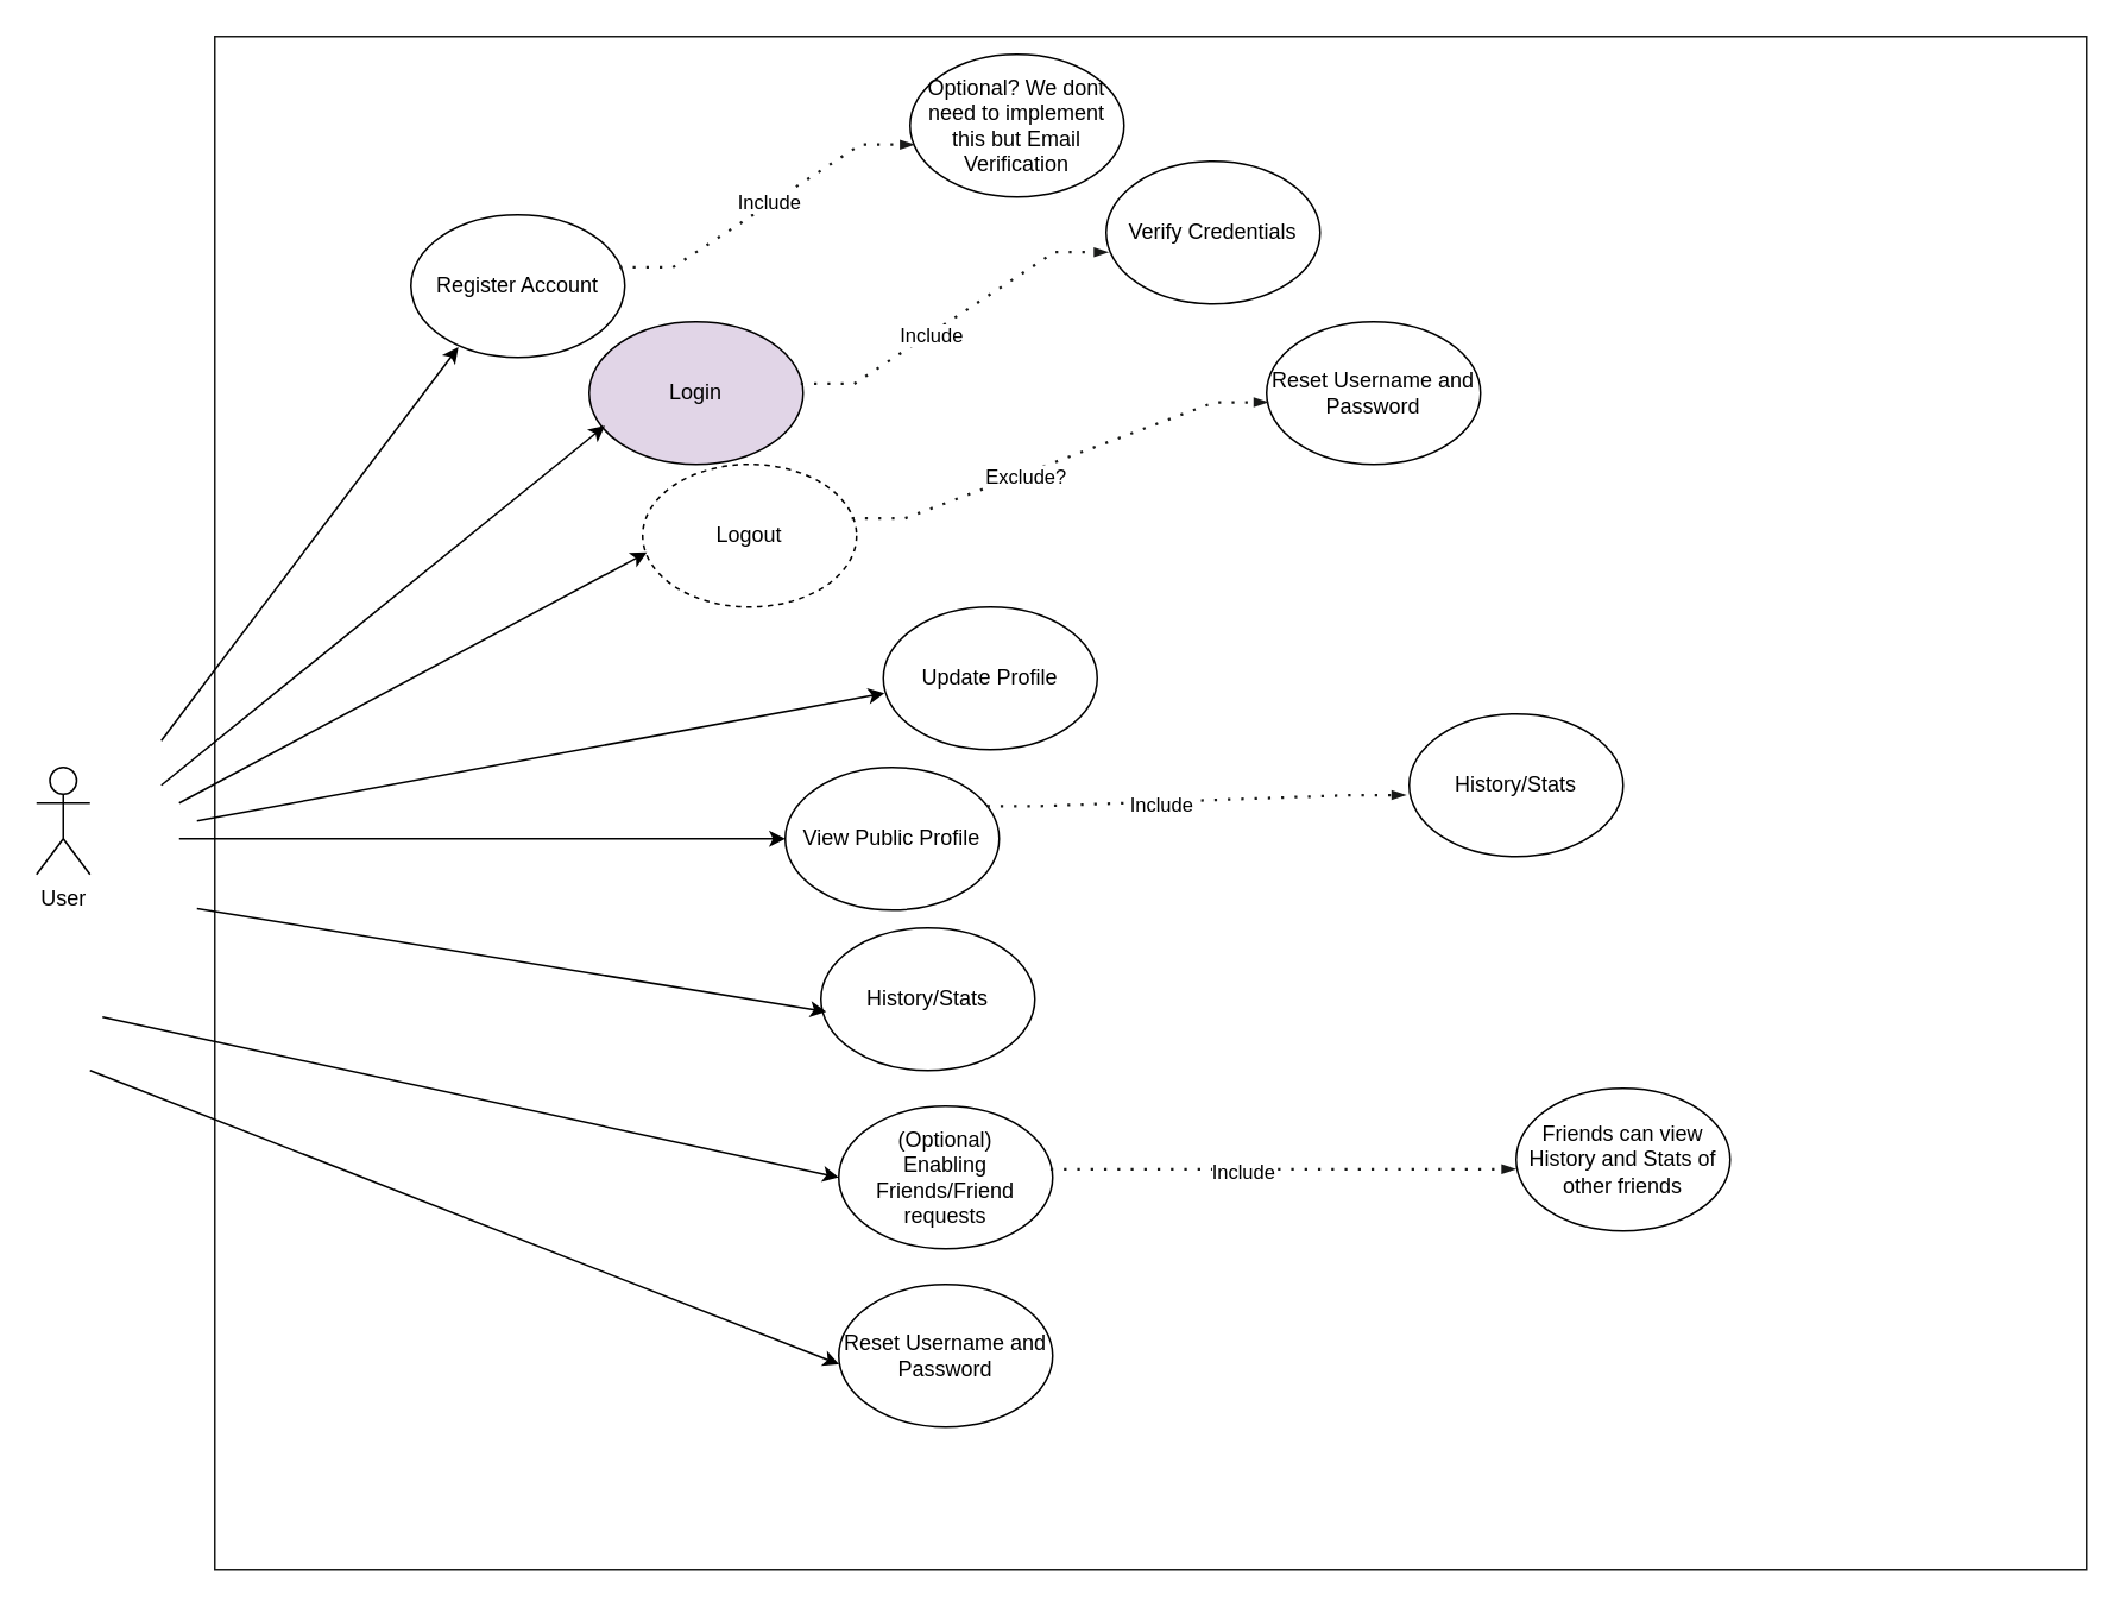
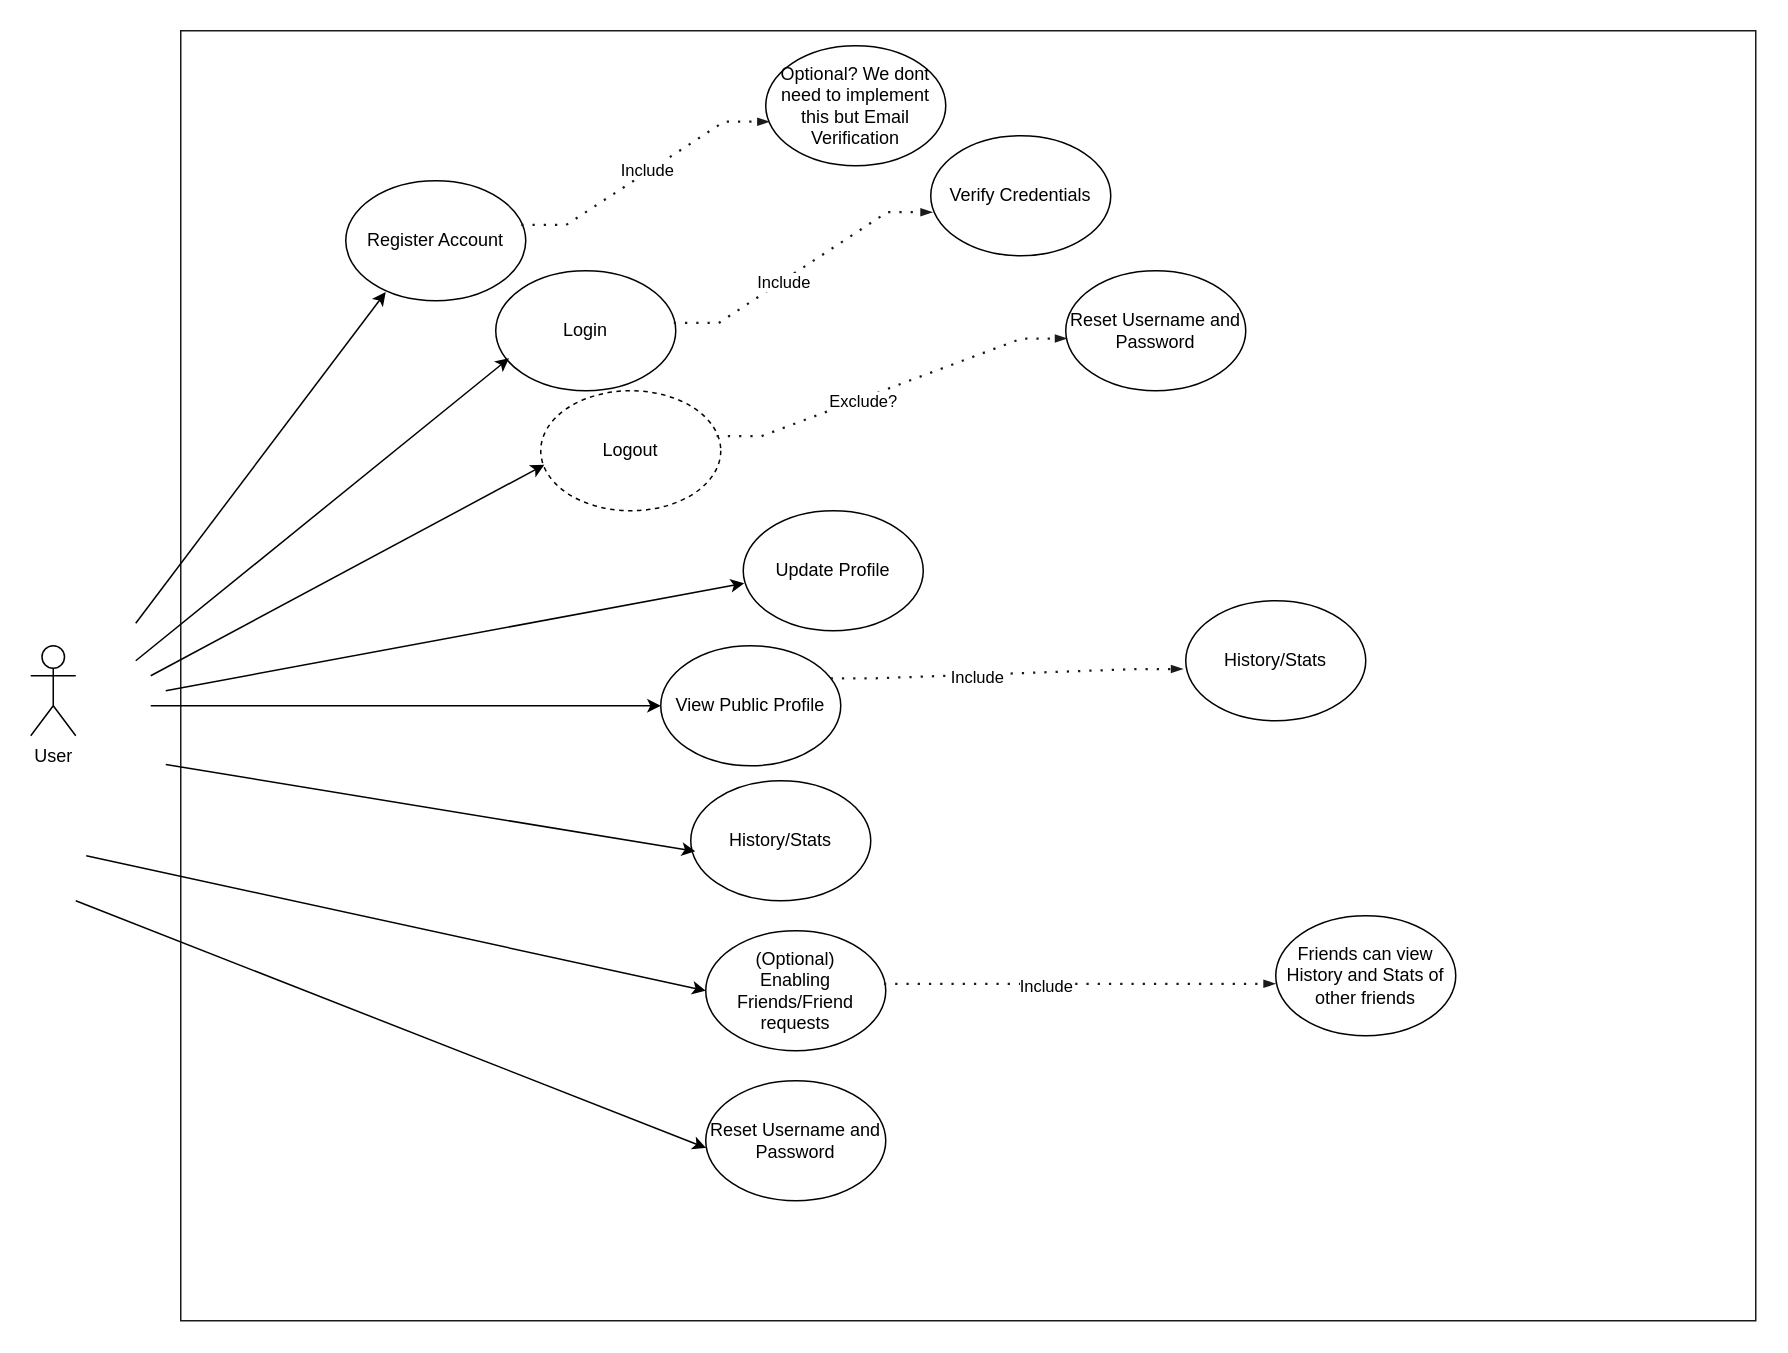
- <mxCell id="5" value="Login" style="ellipse;whiteSpace=wrap;html=1;fillColor=#e1d5e7;" vertex="1" parent="1"><mxGeometry x="330" y="180" width="120" height="80" as="geometry" /></mxCell>
+ <mxCell id="5" value="Login" style="ellipse;whiteSpace=wrap;html=1;" vertex="1" parent="1"><mxGeometry x="330" y="180" width="120" height="80" as="geometry" /></mxCell>
